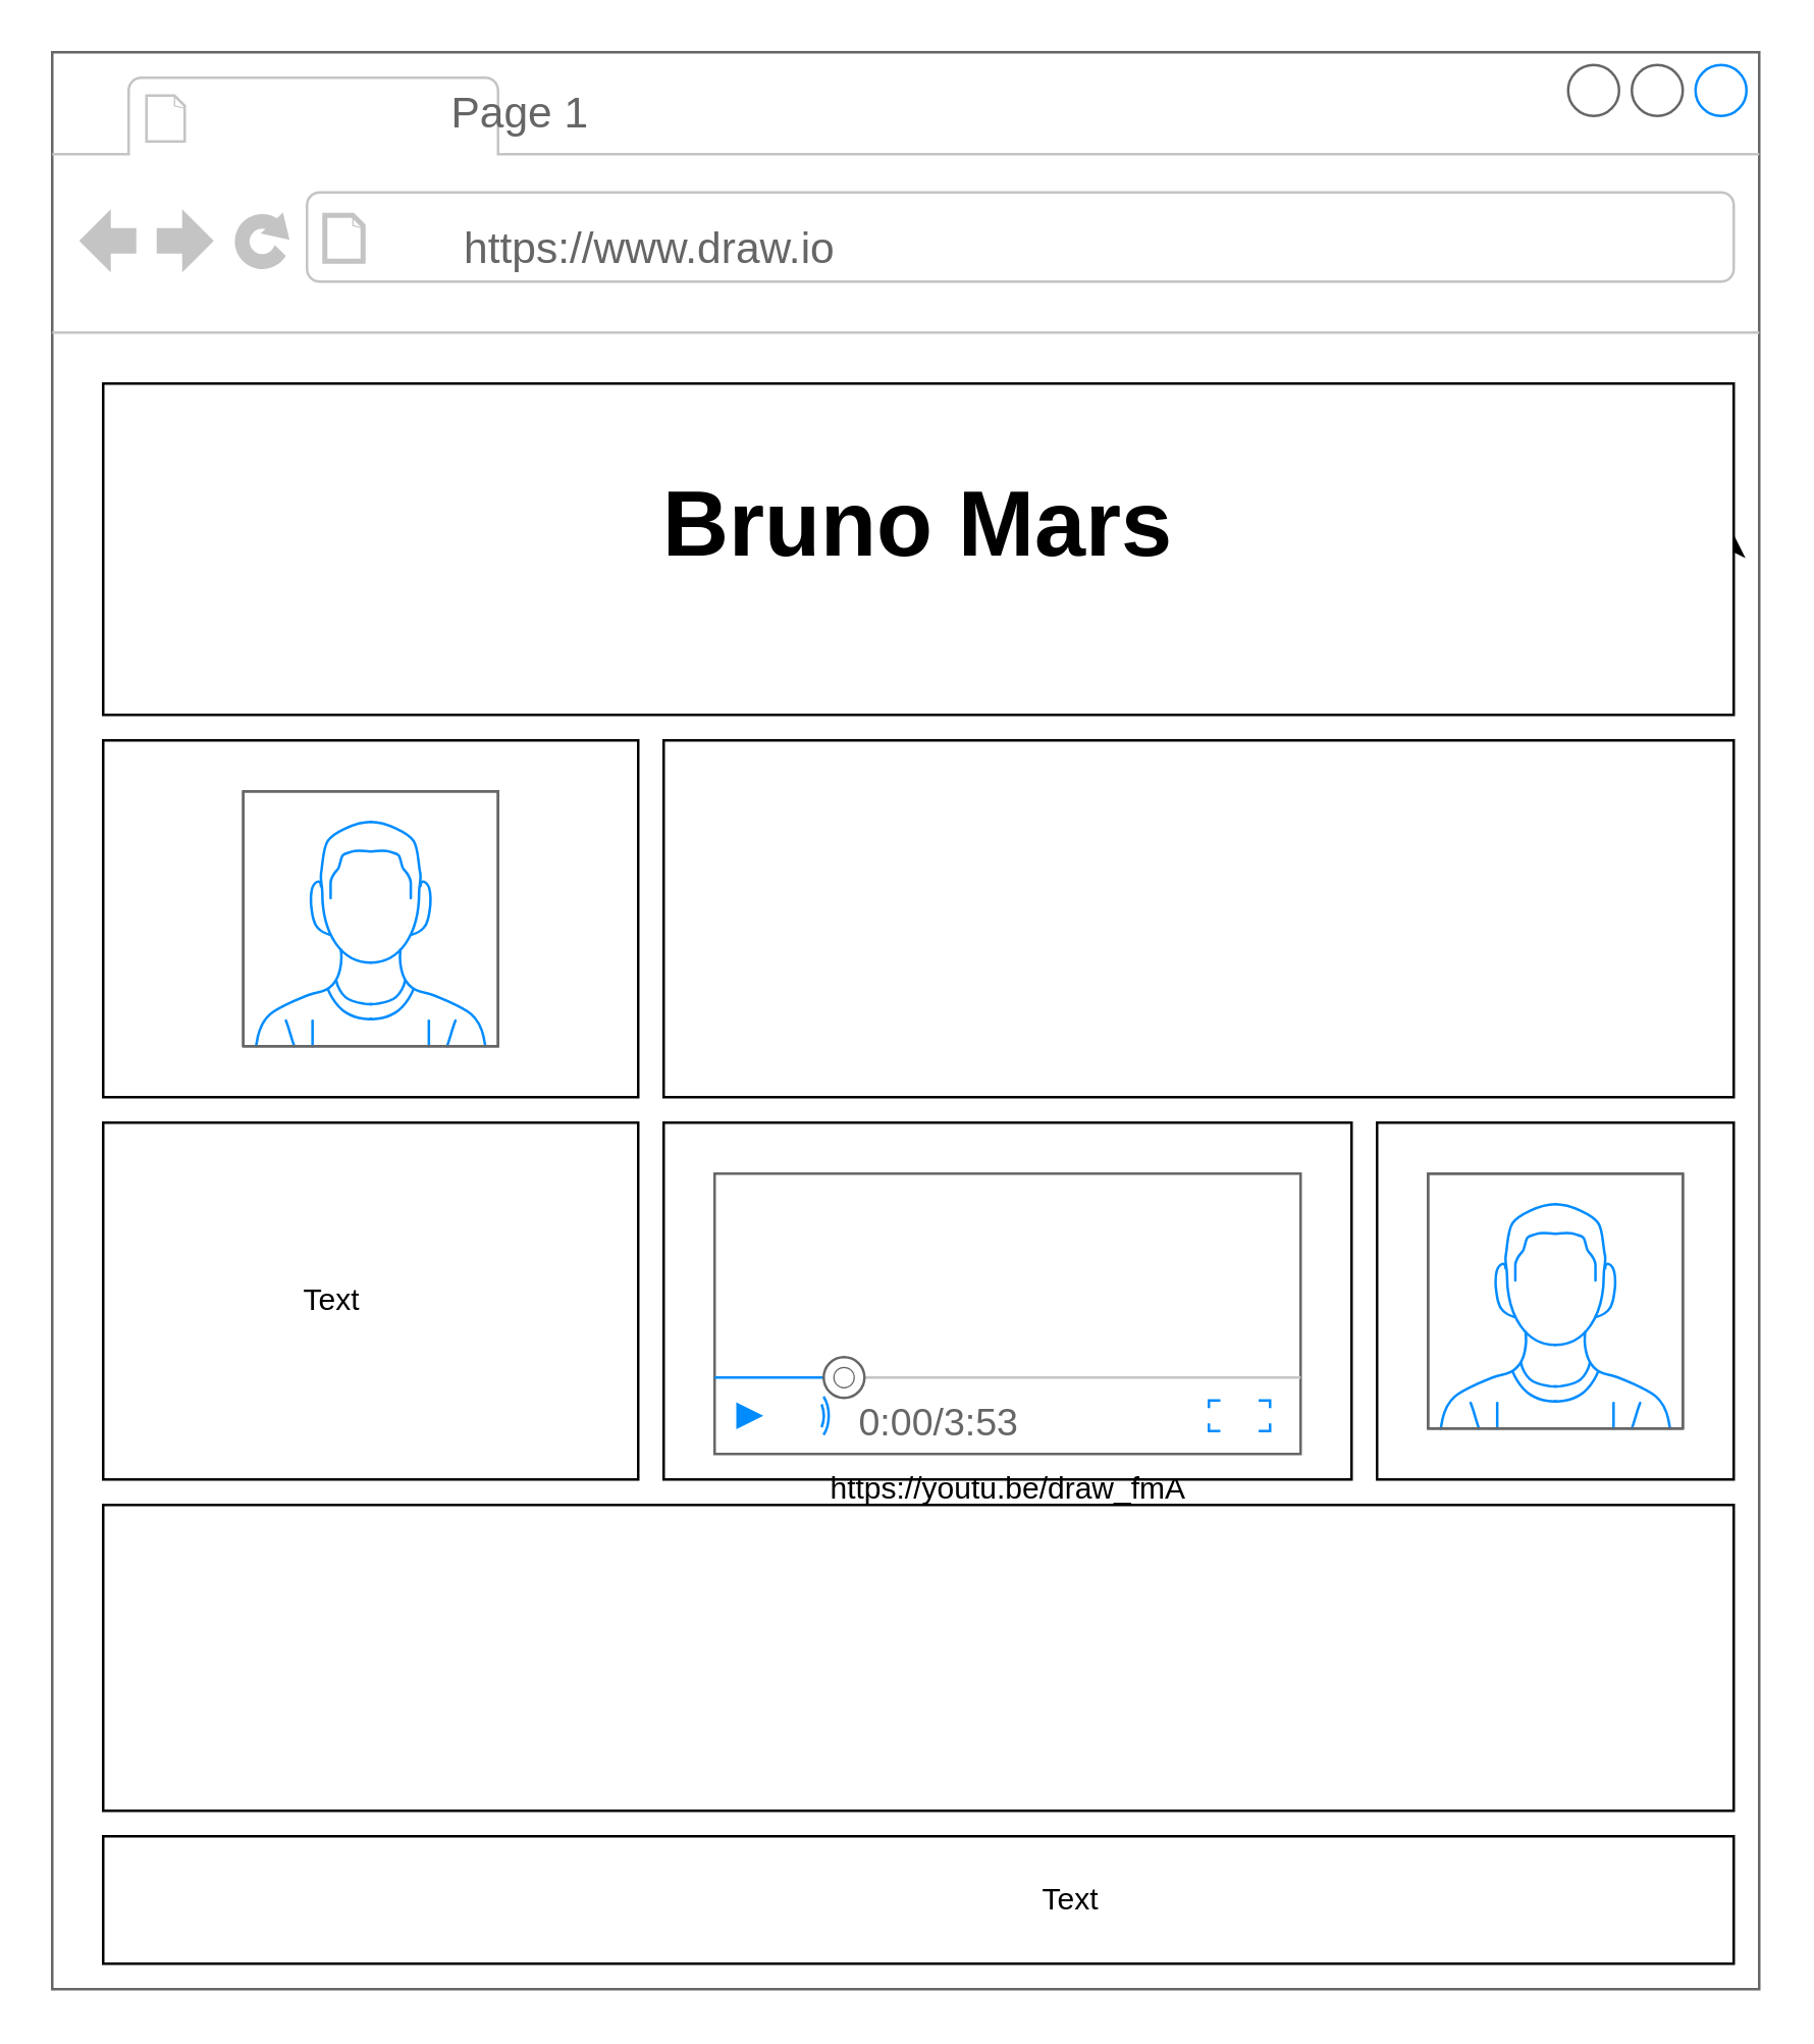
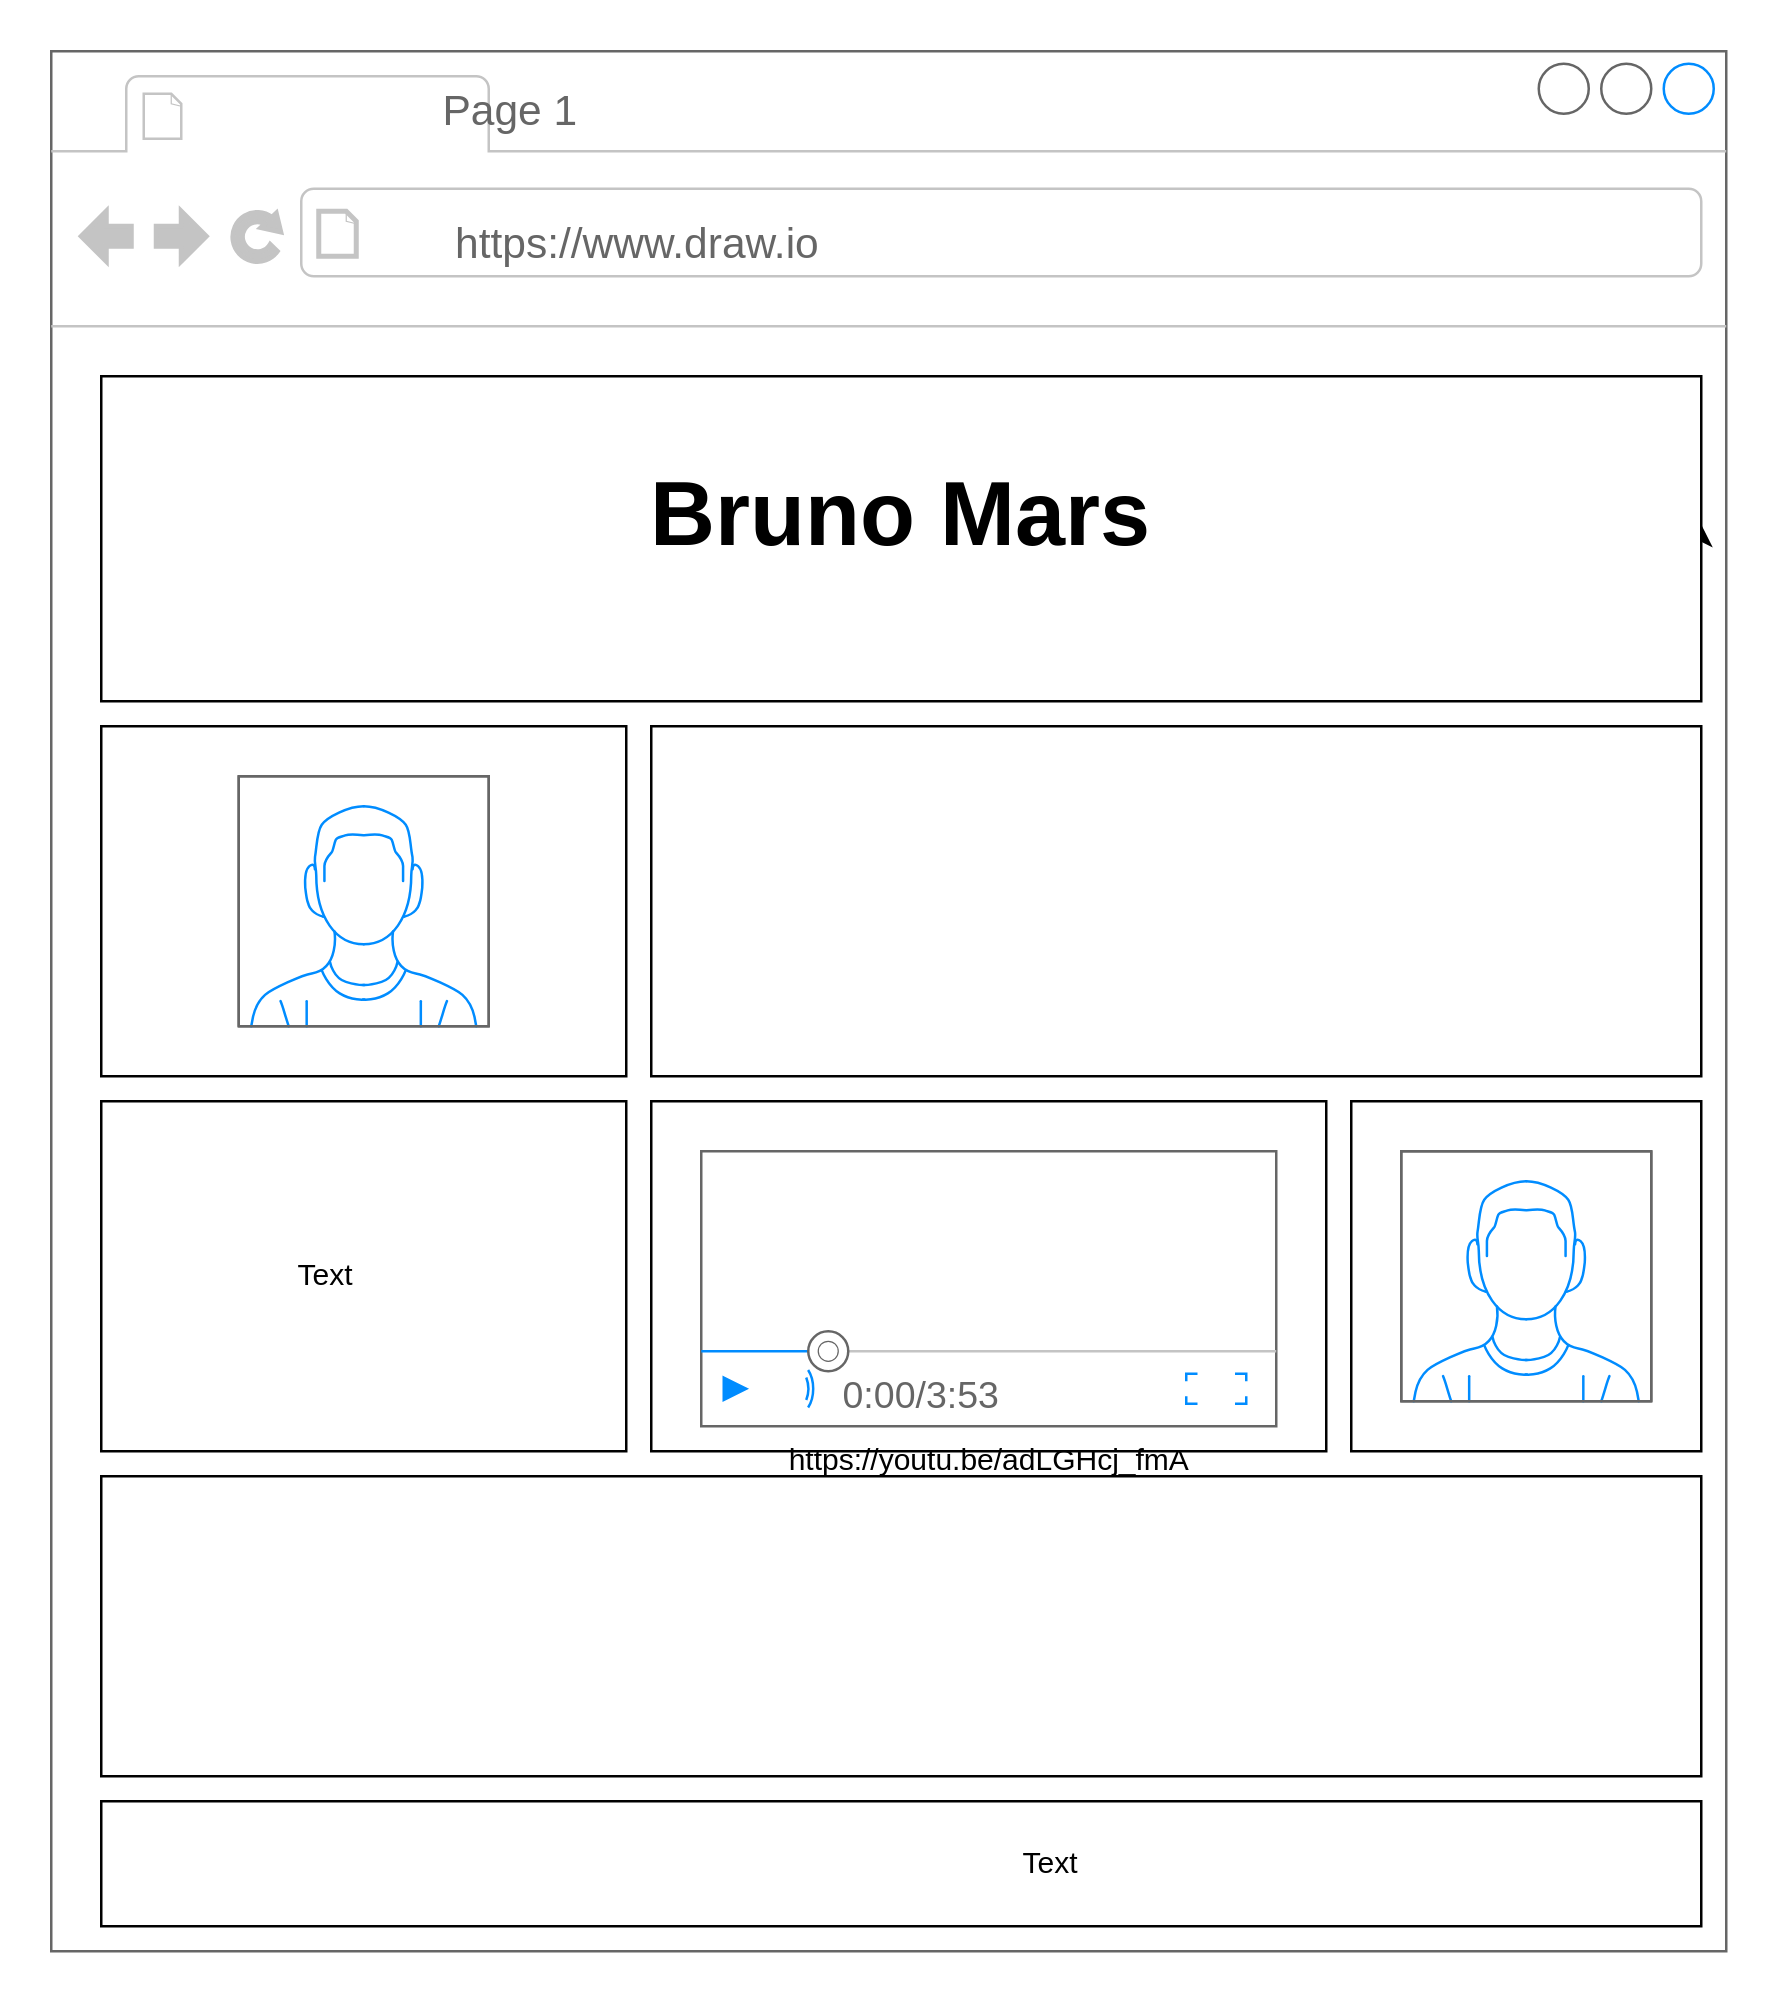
- <mxCell id="21" value="https://youtu.be/draw_fmA" style="verticalLabelPosition=bottom;shadow=0;dashed=0;align=center;html=1;verticalAlign=top;strokeWidth=1;shape=mxgraph.mockup.containers.videoPlayer;strokeColor=#666666;strokeColor2=#008cff;strokeColor3=#c4c4c4;textColor=#666666;fillColor2=#008cff;barHeight=30;barPos=20;" vertex="1" parent="2"><mxGeometry x="260" y="440" width="230" height="110" as="geometry" /></mxCell>
+ <mxCell id="21" value="https://youtu.be/adLGHcj_fmA" style="verticalLabelPosition=bottom;shadow=0;dashed=0;align=center;html=1;verticalAlign=top;strokeWidth=1;shape=mxgraph.mockup.containers.videoPlayer;strokeColor=#666666;strokeColor2=#008cff;strokeColor3=#c4c4c4;textColor=#666666;fillColor2=#008cff;barHeight=30;barPos=20;" vertex="1" parent="2"><mxGeometry x="260" y="440" width="230" height="110" as="geometry" /></mxCell>
